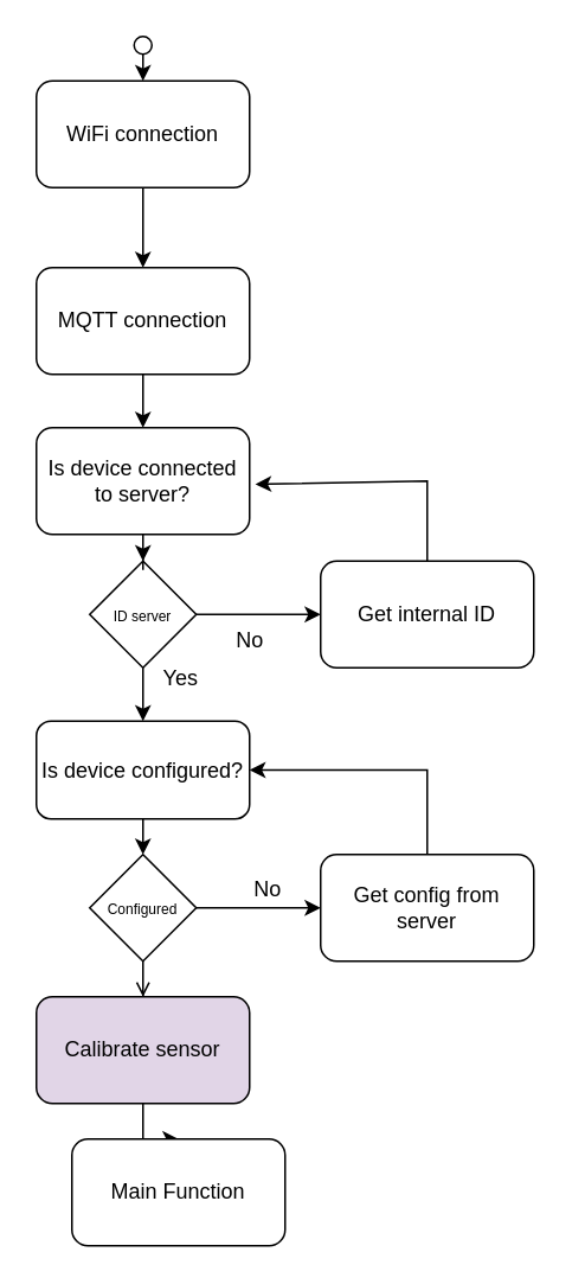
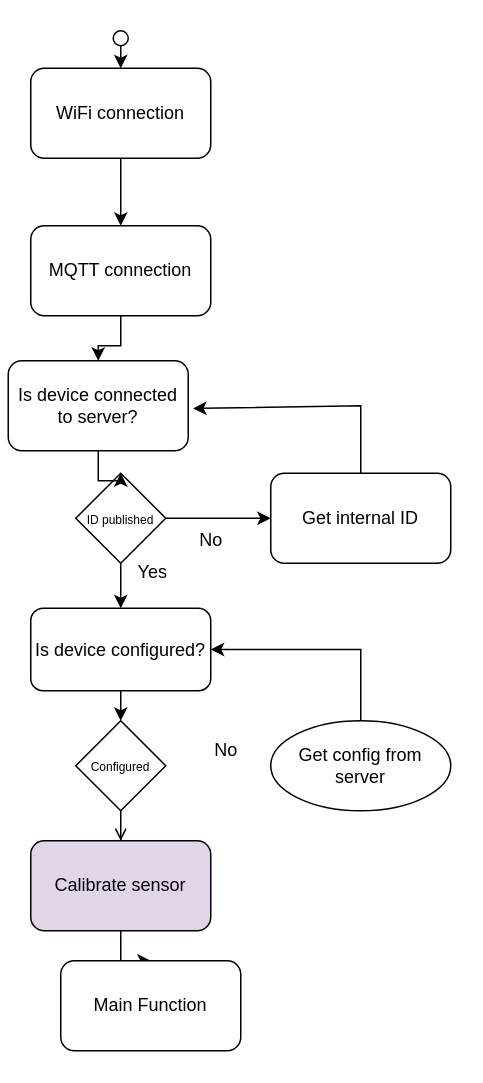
- <mxCell id="15" value="&lt;font style=&quot;font-size: 12px;&quot;&gt;Is device connected to server?&lt;br&gt;&lt;/font&gt;" style="rounded=1;whiteSpace=wrap;html=1;fontSize=8;" vertex="1" parent="1"><mxGeometry x="20" y="240" width="120" height="60" as="geometry" /></mxCell>
+ <mxCell id="15" value="&lt;font style=&quot;font-size: 12px;&quot;&gt;Is device connected to server?&lt;br&gt;&lt;/font&gt;" style="rounded=1;whiteSpace=wrap;html=1;fontSize=8;" vertex="1" parent="1"><mxGeometry x="5" y="240" width="120" height="60" as="geometry" /></mxCell>
- <mxCell id="11" value="&lt;font style=&quot;font-size: 8px;&quot;&gt;ID server&lt;/font&gt;" style="rhombus;whiteSpace=wrap;html=1;" vertex="1" parent="1"><mxGeometry x="50" y="315" width="60" height="60" as="geometry" /></mxCell>
+ <mxCell id="11" value="&lt;font style=&quot;font-size: 8px;&quot;&gt;ID published&lt;/font&gt;" style="rhombus;whiteSpace=wrap;html=1;" vertex="1" parent="1"><mxGeometry x="50" y="315" width="60" height="60" as="geometry" /></mxCell>
- <mxCell id="19" style="edgeStyle=orthogonalEdgeStyle;rounded=0;orthogonalLoop=1;jettySize=auto;html=1;entryX=0;entryY=0.5;entryDx=0;entryDy=0;fontSize=12;" edge="1" parent="1" source="21" target="23"><mxGeometry relative="1" as="geometry" /></mxCell>
- <mxCell id="23" value="&lt;font style=&quot;font-size: 12px;&quot;&gt;Get config from server&lt;/font&gt;" style="rounded=1;whiteSpace=wrap;html=1;fontSize=8;" vertex="1" parent="1"><mxGeometry x="180" y="480" width="120" height="60" as="geometry" /></mxCell>
+ <mxCell id="23" value="&lt;font style=&quot;font-size: 12px;&quot;&gt;Get config from server&lt;/font&gt;" style="ellipse;whiteSpace=wrap;html=1;fontSize=8;" vertex="1" parent="1"><mxGeometry x="180" y="480" width="120" height="60" as="geometry" /></mxCell>
